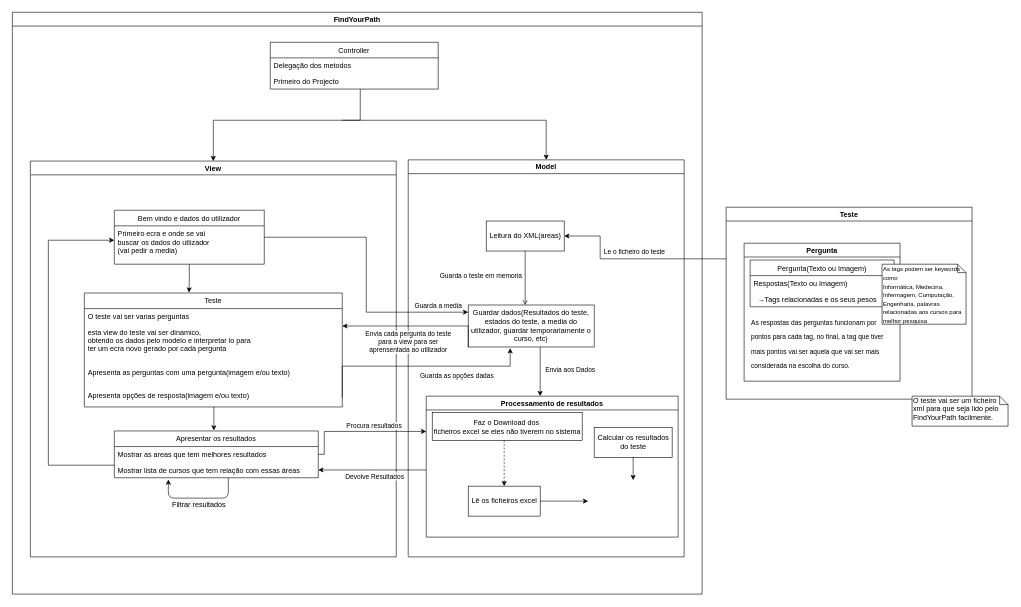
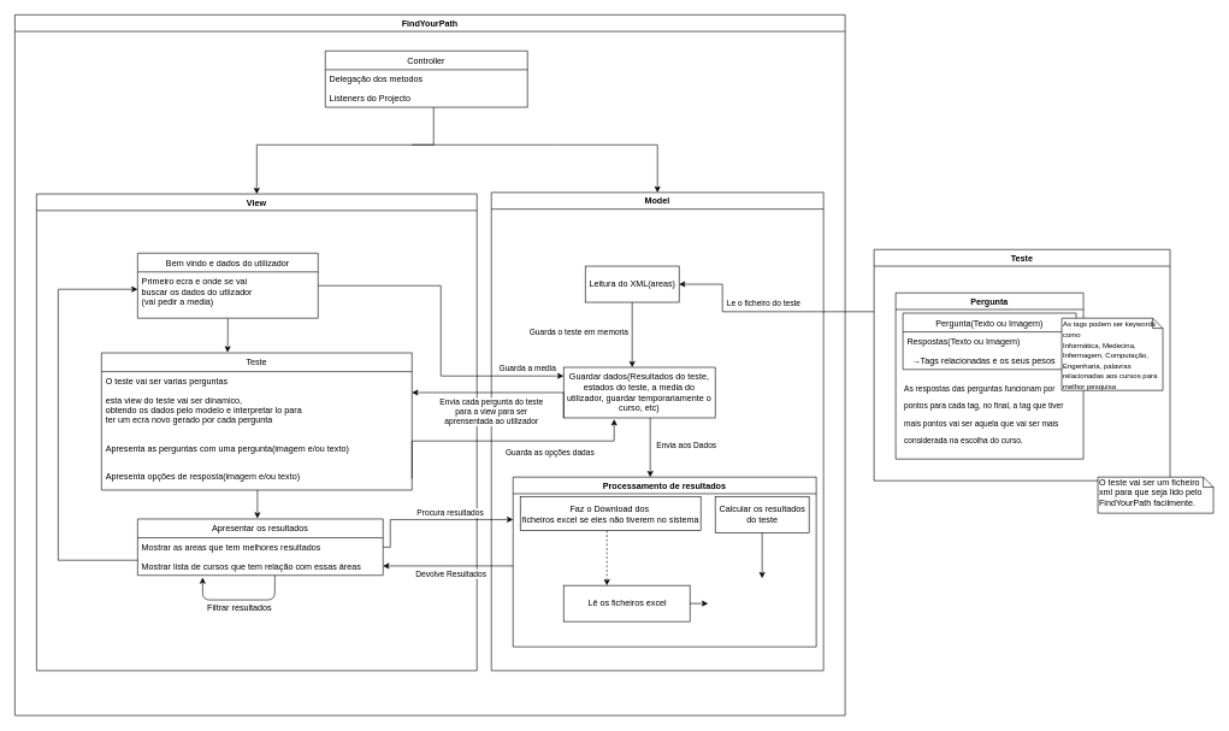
- <mxCell id="6" value="Primeiro do Projecto" style="text;strokeColor=none;fillColor=none;align=left;verticalAlign=top;spacingLeft=4;spacingRight=4;overflow=hidden;rotatable=0;points=[[0,0.5],[1,0.5]];portConstraint=eastwest;" parent="4" vertex="1"><mxGeometry y="52" width="280" height="26" as="geometry" /></mxCell>
+ <mxCell id="6" value="Listeners do Projecto" style="text;strokeColor=none;fillColor=none;align=left;verticalAlign=top;spacingLeft=4;spacingRight=4;overflow=hidden;rotatable=0;points=[[0,0.5],[1,0.5]];portConstraint=eastwest;" parent="4" vertex="1"><mxGeometry y="52" width="280" height="26" as="geometry" /></mxCell>
- <mxCell id="19" style="edgeStyle=orthogonalEdgeStyle;rounded=0;orthogonalLoop=1;jettySize=auto;html=1;endArrow=open;" parent="7" source="18" target="8" edge="1"><mxGeometry relative="1" as="geometry"><mxPoint x="175.0" y="162" as="targetPoint" /><Array as="points"><mxPoint x="195" y="212" /><mxPoint x="195" y="212" /></Array></mxGeometry></mxCell>
+ <mxCell id="19" style="edgeStyle=orthogonalEdgeStyle;rounded=0;orthogonalLoop=1;jettySize=auto;html=1;" parent="7" source="18" target="8" edge="1"><mxGeometry relative="1" as="geometry"><mxPoint x="175.0" y="162" as="targetPoint" /><Array as="points"><mxPoint x="195" y="212" /><mxPoint x="195" y="212" /></Array></mxGeometry></mxCell>
- <mxCell id="16" value="Calcular os resultados&lt;br&gt;do teste" style="html=1;" parent="11" vertex="1"><mxGeometry x="280" y="52" width="130" height="50" as="geometry" /></mxCell>
+ <mxCell id="16" value="Calcular os resultados&lt;br&gt;do teste" style="html=1;" parent="11" vertex="1"><mxGeometry x="280" y="27" width="130" height="50" as="geometry" /></mxCell>
- <mxCell id="13" value="Lê os ficheiros excel" style="html=1;" parent="11" vertex="1"><mxGeometry x="70" y="150" width="120" height="50" as="geometry" /></mxCell>
+ <mxCell id="13" value="Lê os ficheiros excel" style="html=1;" parent="11" vertex="1"><mxGeometry x="70" y="150" width="175" height="50" as="geometry" /></mxCell>
